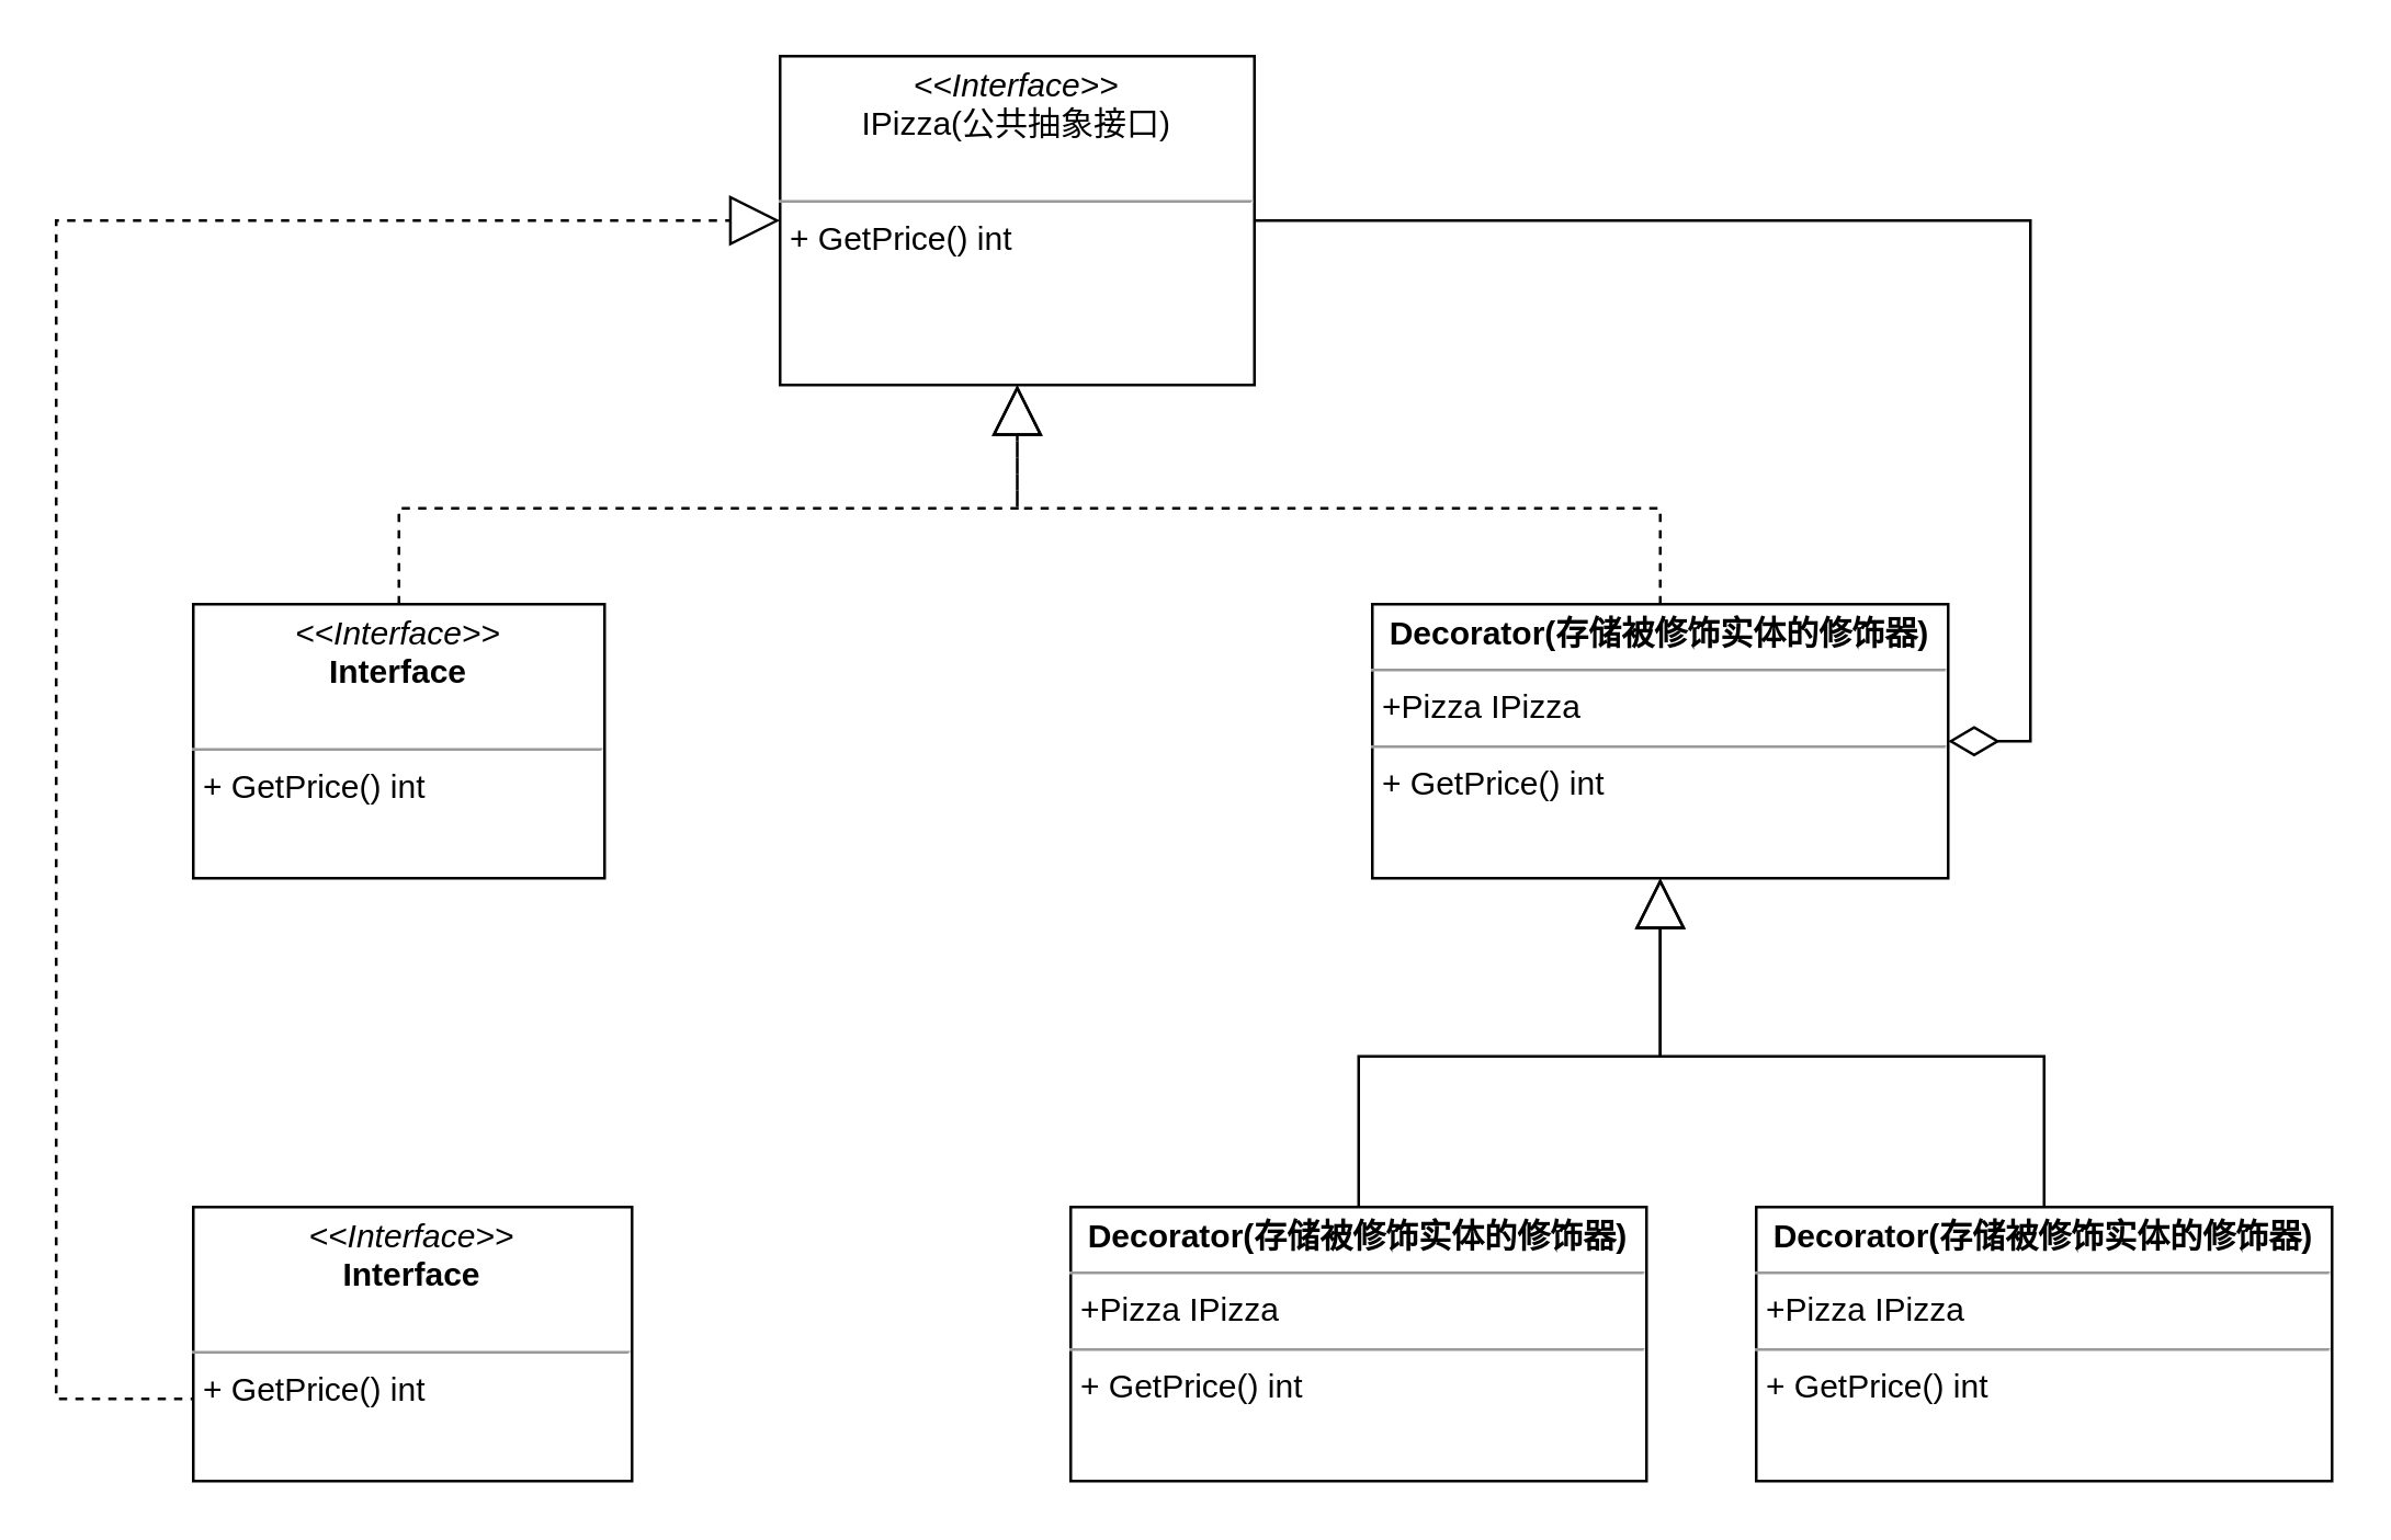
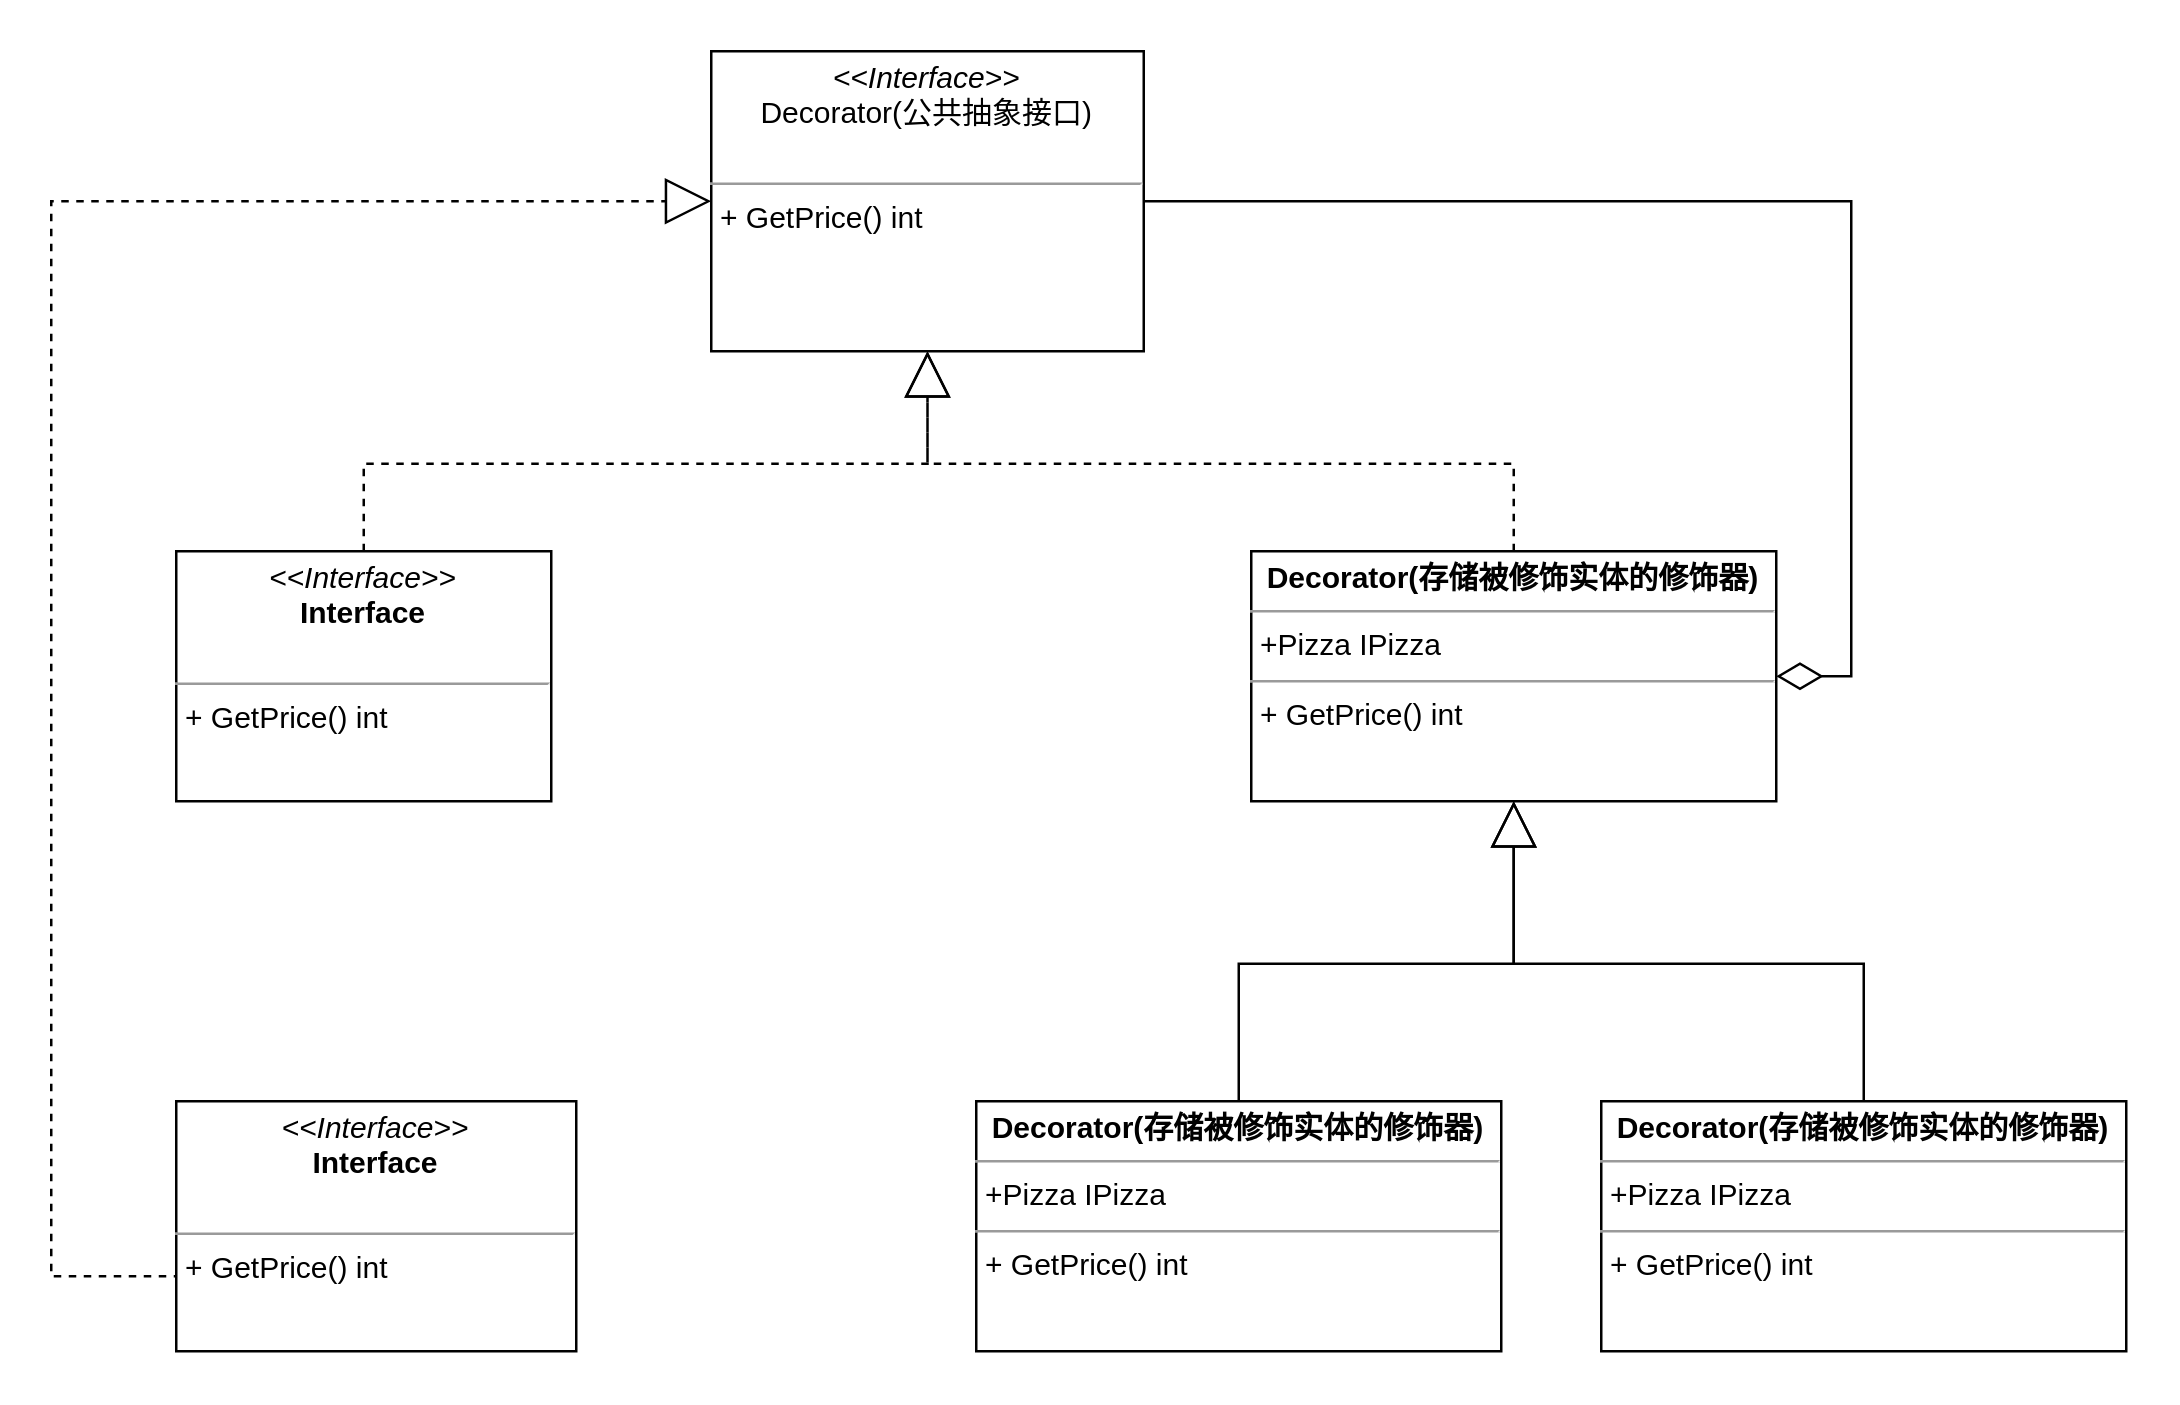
- <mxCell id="3" value="&lt;p style=&quot;margin:0px;margin-top:4px;text-align:center;&quot;&gt;&lt;i&gt;&amp;lt;&amp;lt;Interface&amp;gt;&amp;gt;&lt;/i&gt;&lt;br&gt;IPizza(公共抽象接口)&lt;/p&gt;&lt;br&gt;&lt;hr size=&quot;1&quot;&gt;&lt;p style=&quot;margin:0px;margin-left:4px;&quot;&gt;+ GetPrice() int&lt;/p&gt;" style="verticalAlign=top;align=left;overflow=fill;fontSize=12;fontFamily=Helvetica;html=1;whiteSpace=wrap;" vertex="1" parent="1"><mxGeometry x="284" y="20" width="173" height="120" as="geometry" /></mxCell>
+ <mxCell id="3" value="&lt;p style=&quot;margin:0px;margin-top:4px;text-align:center;&quot;&gt;&lt;i&gt;&amp;lt;&amp;lt;Interface&amp;gt;&amp;gt;&lt;/i&gt;&lt;br&gt;Decorator(公共抽象接口)&lt;/p&gt;&lt;br&gt;&lt;hr size=&quot;1&quot;&gt;&lt;p style=&quot;margin:0px;margin-left:4px;&quot;&gt;+ GetPrice() int&lt;/p&gt;" style="verticalAlign=top;align=left;overflow=fill;fontSize=12;fontFamily=Helvetica;html=1;whiteSpace=wrap;" vertex="1" parent="1"><mxGeometry x="284" y="20" width="173" height="120" as="geometry" /></mxCell>
